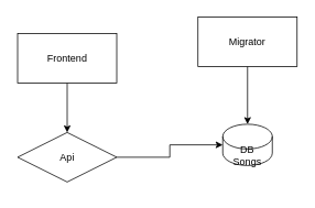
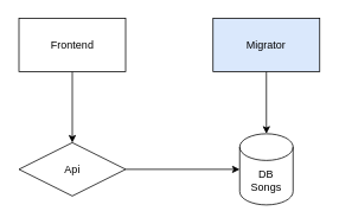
- <mxCell id="8" value="Migrator" style="rounded=0;whiteSpace=wrap;html=1;" vertex="1" parent="1"><mxGeometry x="239" y="20" width="120" height="60" as="geometry" /></mxCell>
+ <mxCell id="8" value="Migrator" style="rounded=0;whiteSpace=wrap;html=1;fillColor=#dae8fc;" vertex="1" parent="1"><mxGeometry x="239" y="20" width="120" height="60" as="geometry" /></mxCell>
- <mxCell id="3" value="Frontend" style="rounded=0;whiteSpace=wrap;html=1;" parent="1" vertex="1"><mxGeometry x="20.67" y="40" width="120" height="60" as="geometry" /></mxCell>
+ <mxCell id="3" value="Frontend" style="rounded=0;whiteSpace=wrap;html=1;" parent="1" vertex="1"><mxGeometry x="20.67" y="20" width="120" height="60" as="geometry" /></mxCell>
- <mxCell id="6" value="DB&lt;br&gt;Songs" style="shape=cylinder3;whiteSpace=wrap;html=1;boundedLbl=1;backgroundOutline=1;size=15;" parent="1" vertex="1"><mxGeometry x="269" y="150" width="60" height="50" as="geometry" /></mxCell>
+ <mxCell id="6" value="DB&lt;br&gt;Songs" style="shape=cylinder3;whiteSpace=wrap;html=1;boundedLbl=1;backgroundOutline=1;size=15;" parent="1" vertex="1"><mxGeometry x="269" y="150" width="60" height="80" as="geometry" /></mxCell>
